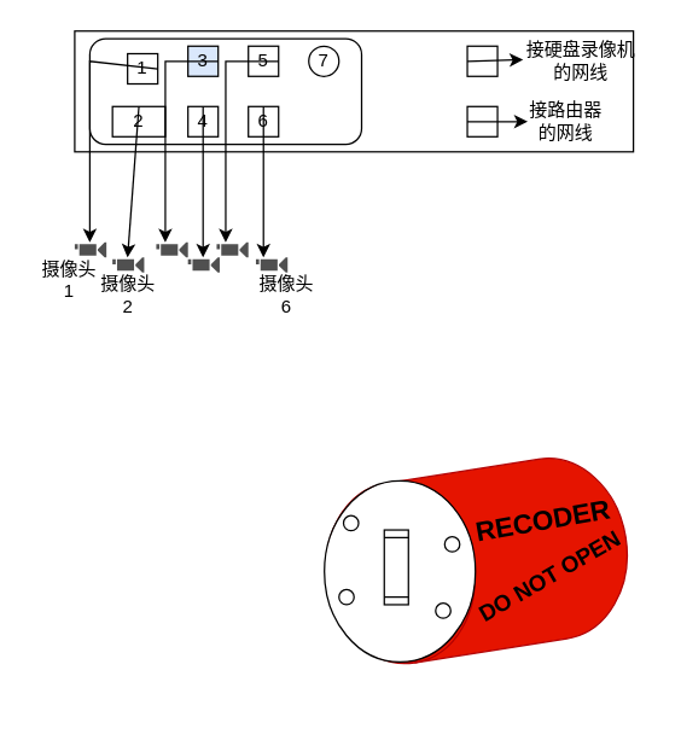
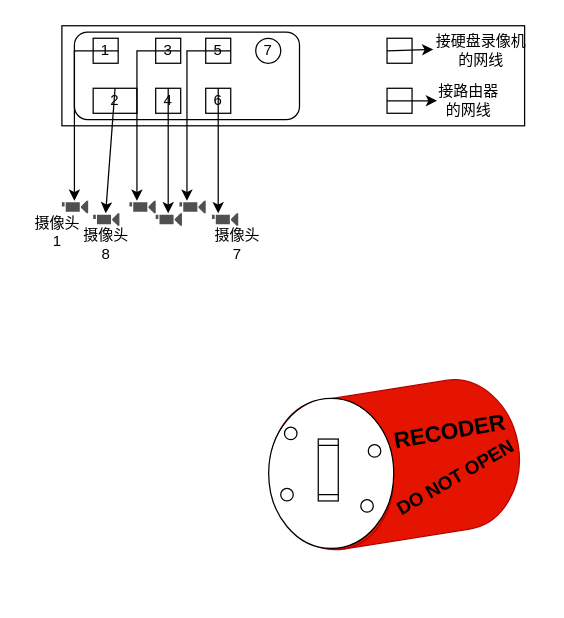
- <mxCell id="16" value="3" style="rounded=0;whiteSpace=wrap;html=1;fillColor=#dae8fc;" parent="1" vertex="1"><mxGeometry x="124" y="30" width="20" height="20" as="geometry" /></mxCell>
+ <mxCell id="16" value="3" style="rounded=0;whiteSpace=wrap;html=1;" parent="1" vertex="1"><mxGeometry x="124" y="30" width="20" height="20" as="geometry" /></mxCell>
- <mxCell id="10" value="1" style="rounded=0;whiteSpace=wrap;html=1;" parent="1" vertex="1"><mxGeometry x="84" y="35" width="20" height="20" as="geometry" /></mxCell>
+ <mxCell id="10" value="1" style="rounded=0;whiteSpace=wrap;html=1;" parent="1" vertex="1"><mxGeometry x="74" y="30" width="20" height="20" as="geometry" /></mxCell>
- <mxCell id="30" value="摄像头&lt;br&gt;2" style="text;html=1;align=center;verticalAlign=middle;resizable=0;points=[];autosize=1;strokeColor=none;fillColor=none;" parent="1" vertex="1"><mxGeometry x="59" y="180" width="50" height="30" as="geometry" /></mxCell>
+ <mxCell id="30" value="摄像头&lt;br&gt;8" style="text;html=1;align=center;verticalAlign=middle;resizable=0;points=[];autosize=1;strokeColor=none;fillColor=none;" parent="1" vertex="1"><mxGeometry x="59" y="180" width="50" height="30" as="geometry" /></mxCell>
- <mxCell id="31" value="摄像头&lt;br&gt;6" style="text;html=1;align=center;verticalAlign=middle;resizable=0;points=[];autosize=1;strokeColor=none;fillColor=none;" parent="1" vertex="1"><mxGeometry x="164" y="180" width="50" height="30" as="geometry" /></mxCell>
+ <mxCell id="31" value="摄像头&lt;br&gt;7" style="text;html=1;align=center;verticalAlign=middle;resizable=0;points=[];autosize=1;strokeColor=none;fillColor=none;" parent="1" vertex="1"><mxGeometry x="164" y="180" width="50" height="30" as="geometry" /></mxCell>
